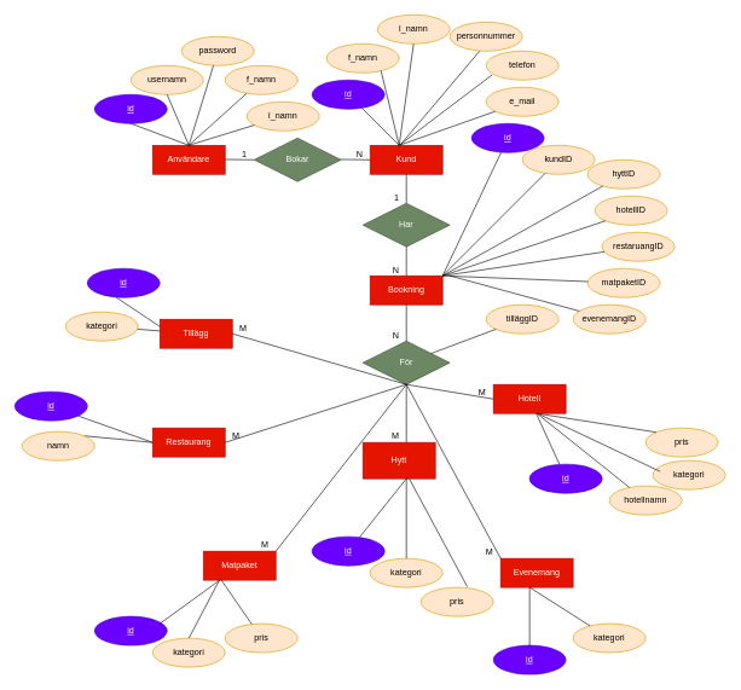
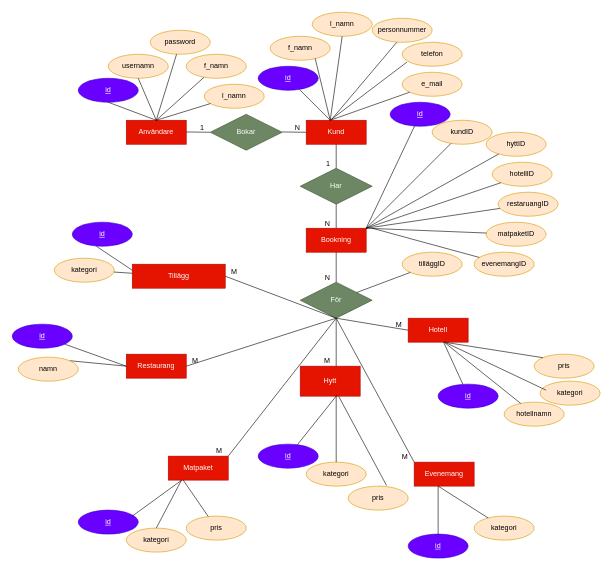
- <mxCell id="33" value="Tillägg" style="whiteSpace=wrap;html=1;align=center;fillColor=#e51400;fontColor=#ffffff;strokeColor=#B20000;" parent="1" vertex="1"><mxGeometry x="220" y="440" width="100" height="40" as="geometry" /></mxCell>
+ <mxCell id="33" value="Tillägg" style="whiteSpace=wrap;html=1;align=center;fillColor=#e51400;fontColor=#ffffff;strokeColor=#B20000;" parent="1" vertex="1"><mxGeometry x="220" y="440" width="155" height="40" as="geometry" /></mxCell>
